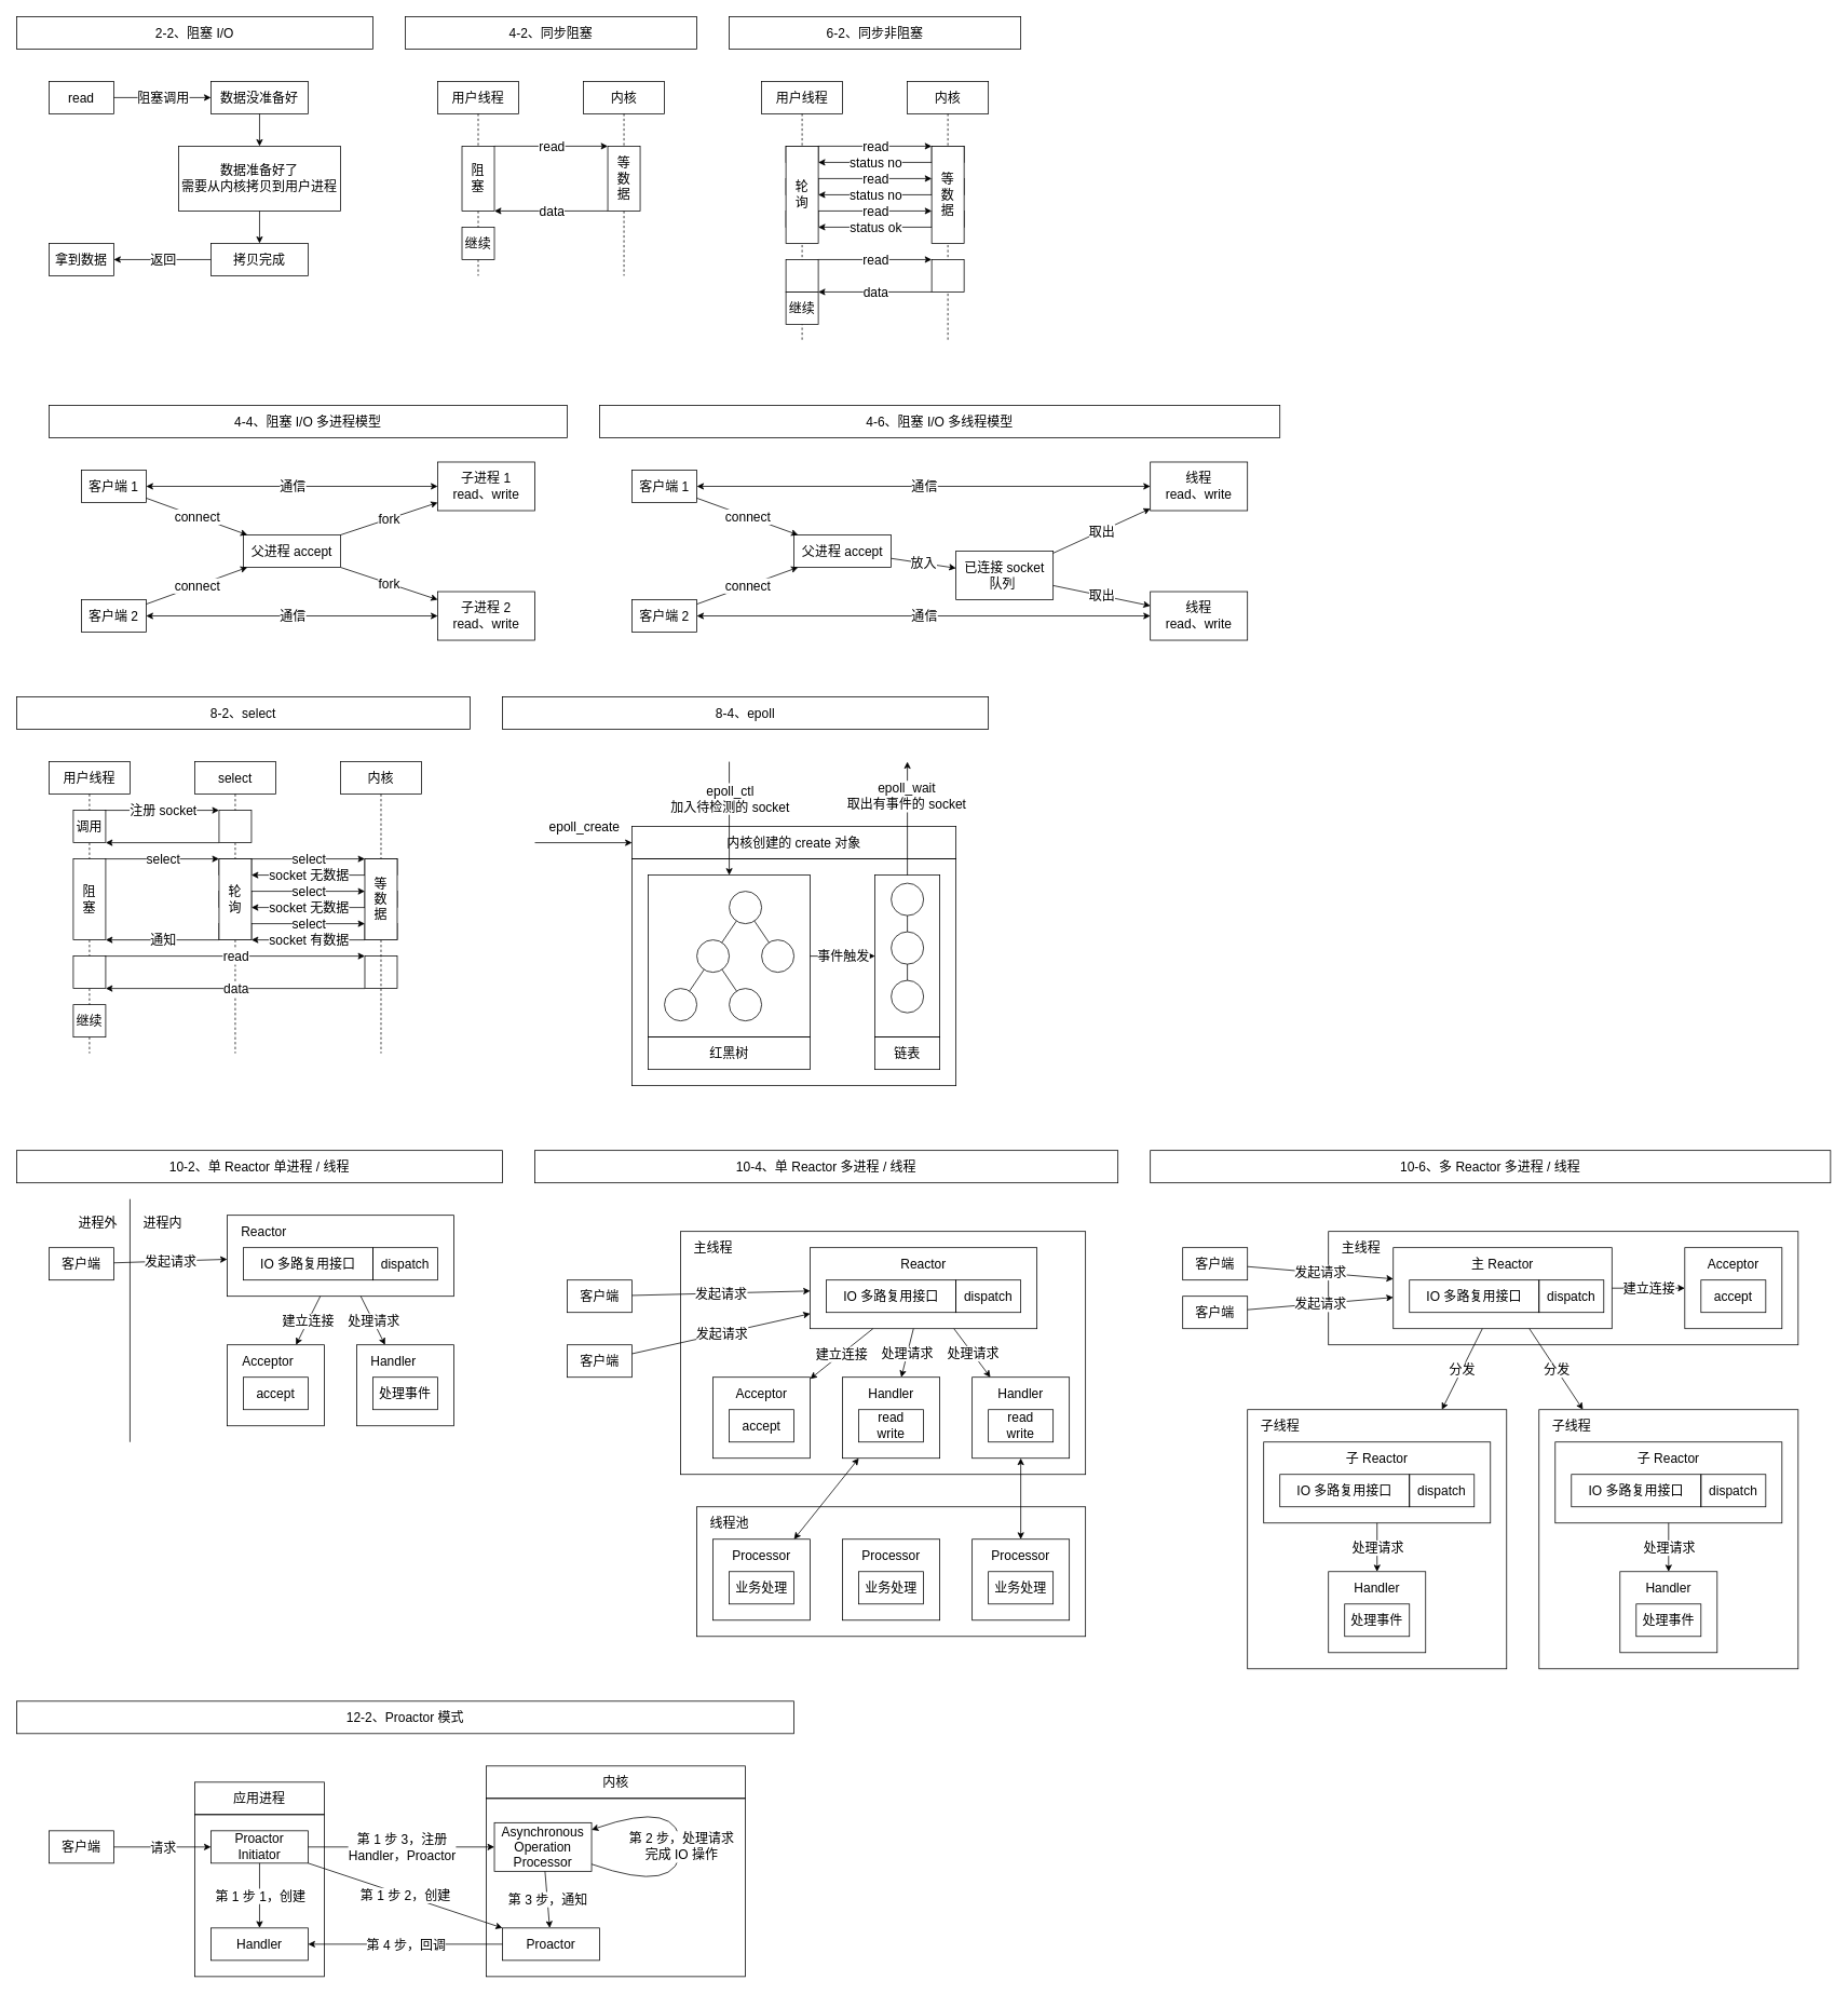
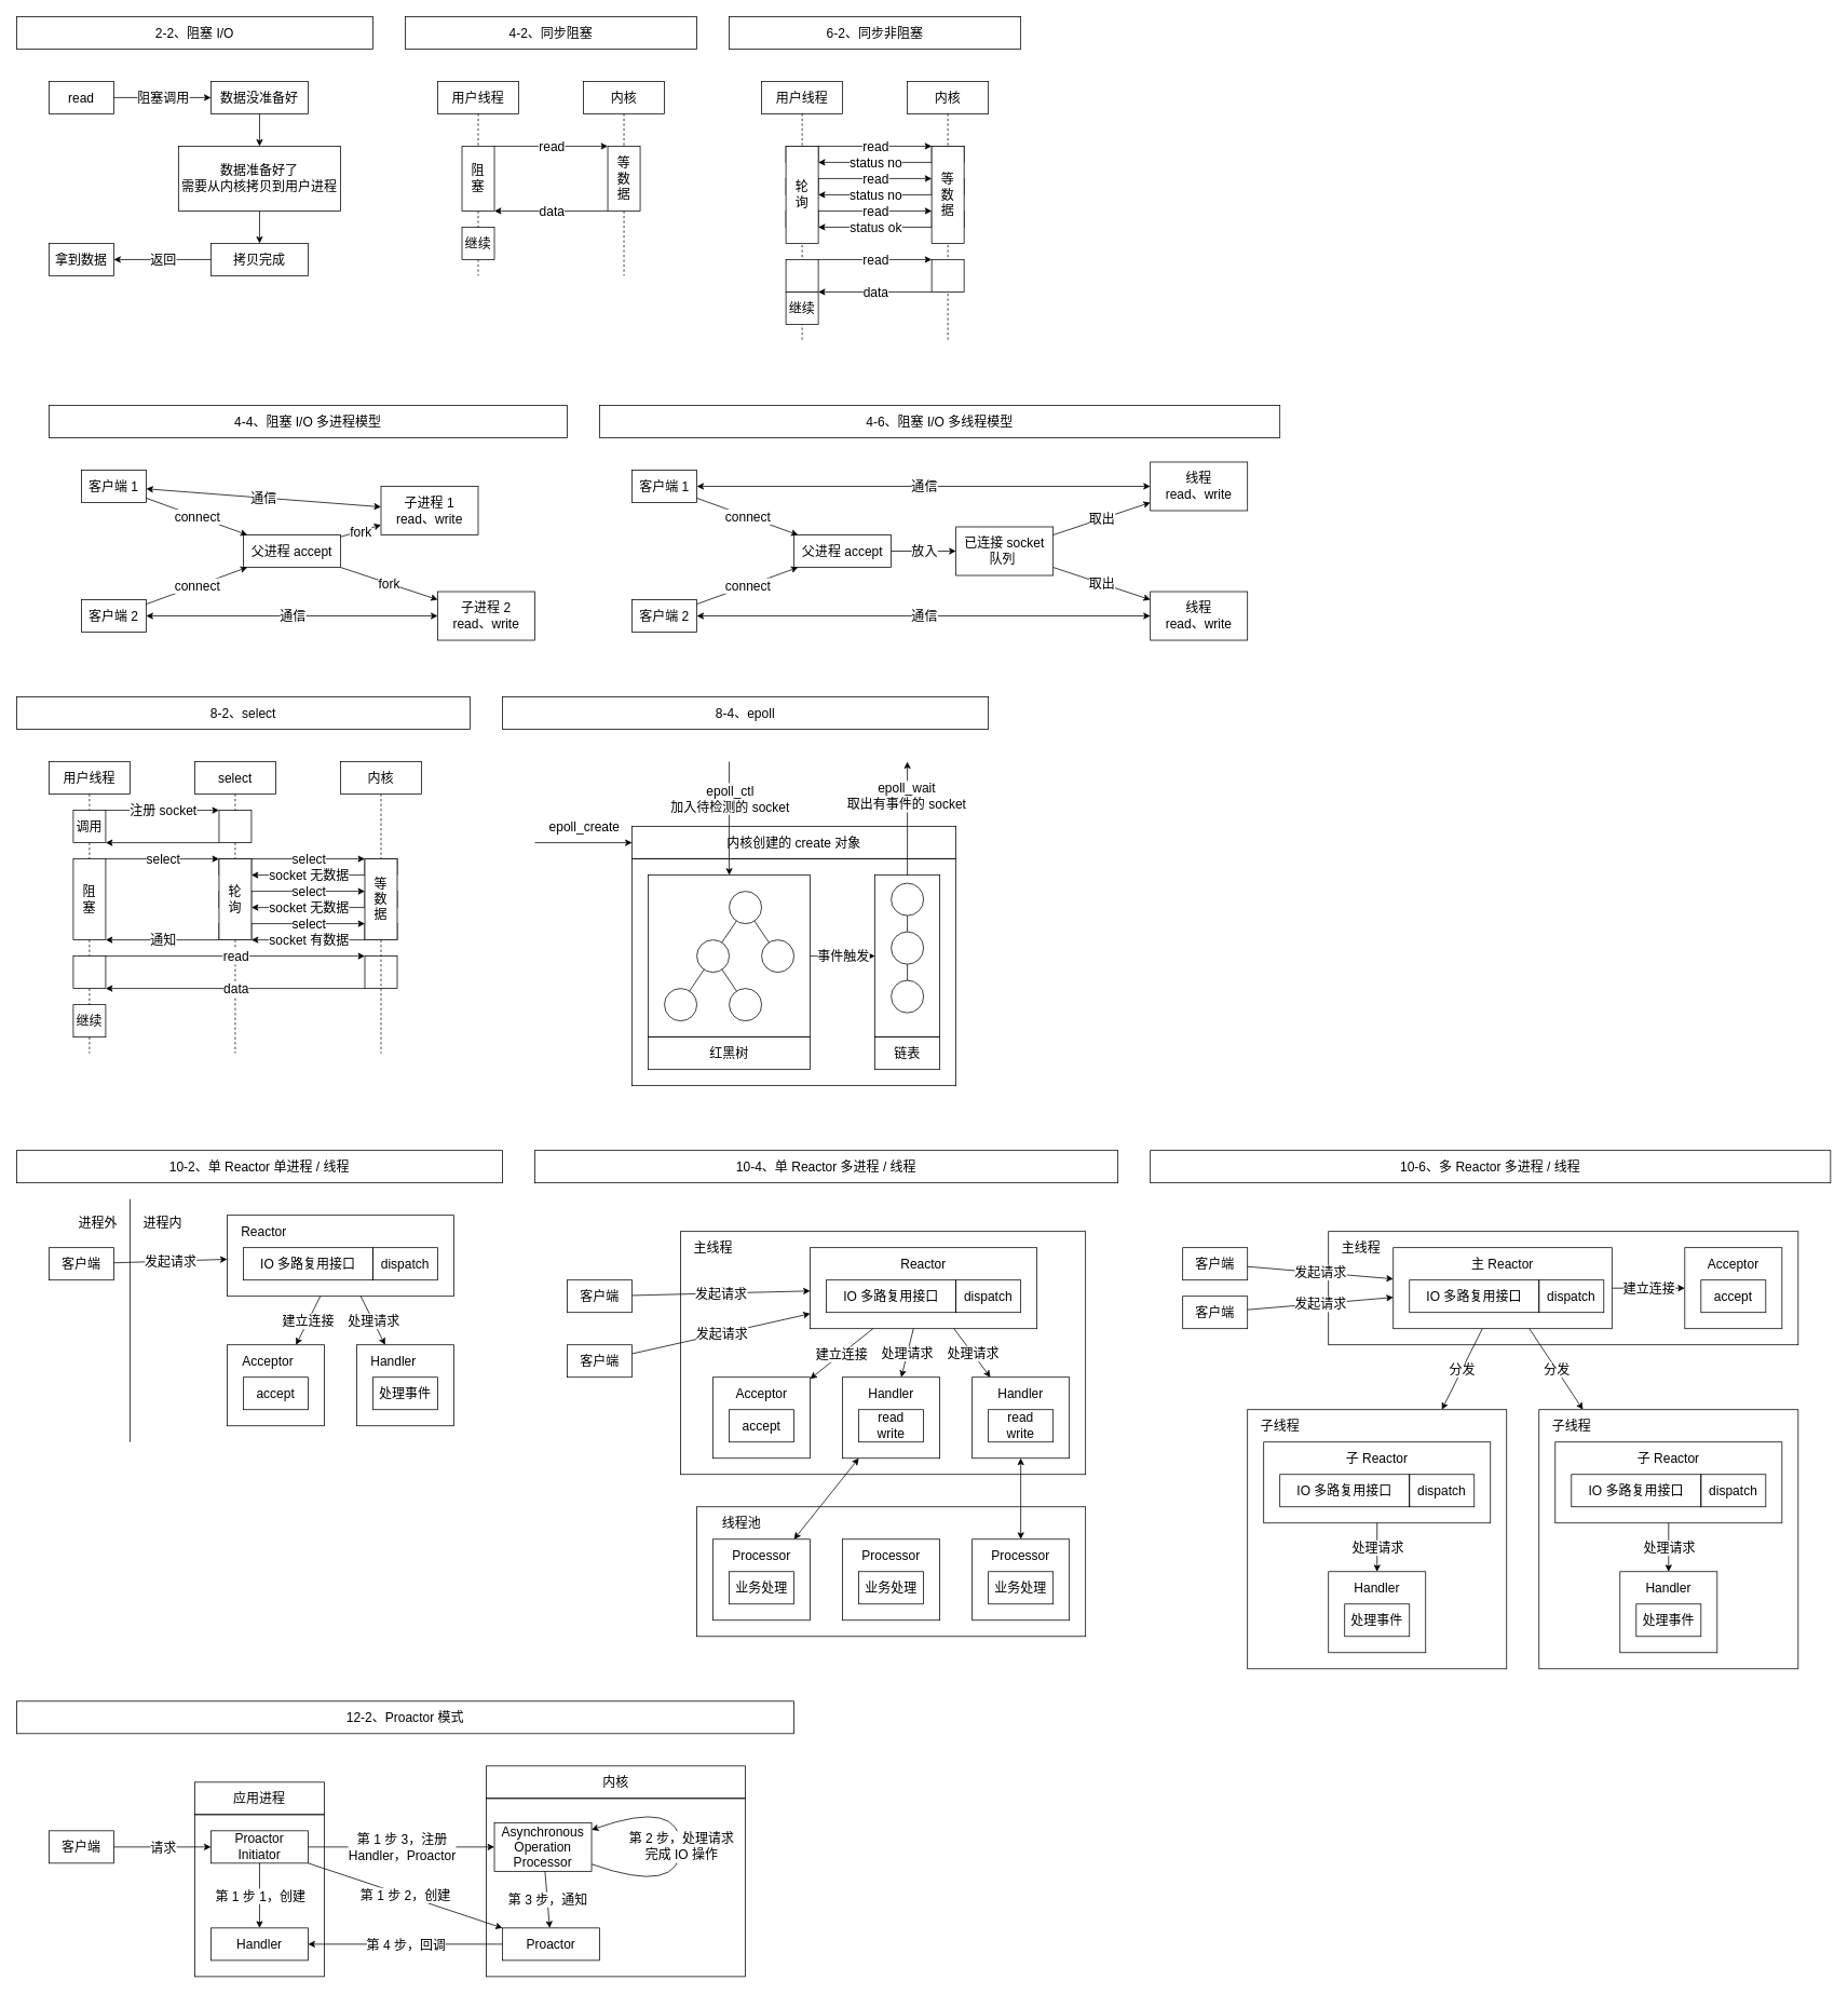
- <mxCell id="29" value="子进程 1&lt;br style=&quot;font-size: 16px;&quot;&gt;read、write" style="rounded=0;whiteSpace=wrap;html=1;fontSize=16;strokeColor=default;fillColor=none;" parent="1" vertex="1"><mxGeometry x="540" y="570" width="120" height="60" as="geometry" /></mxCell>
+ <mxCell id="29" value="子进程 1&lt;br style=&quot;font-size: 16px;&quot;&gt;read、write" style="rounded=0;whiteSpace=wrap;html=1;fontSize=16;strokeColor=default;fillColor=none;" parent="1" vertex="1"><mxGeometry x="470" y="600" width="120" height="60" as="geometry" /></mxCell>
- <mxCell id="91" value="已连接 socket&lt;br style=&quot;font-size: 16px;&quot;&gt;队列&amp;nbsp;" style="rounded=0;whiteSpace=wrap;html=1;fontSize=16;strokeColor=default;fillColor=none;" parent="1" vertex="1"><mxGeometry x="1180" y="680" width="120" height="60" as="geometry" /></mxCell>
+ <mxCell id="91" value="已连接 socket&lt;br style=&quot;font-size: 16px;&quot;&gt;队列&amp;nbsp;" style="rounded=0;whiteSpace=wrap;html=1;fontSize=16;strokeColor=default;fillColor=none;" parent="1" vertex="1"><mxGeometry x="1180" y="650" width="120" height="60" as="geometry" /></mxCell>
- <mxCell id="213" value="&lt;span style=&quot;font-size: 16px;&quot;&gt;线程池&lt;/span&gt;" style="text;html=1;align=center;verticalAlign=middle;resizable=0;points=[];autosize=1;strokeColor=none;fillColor=none;fontSize=16;container=0;" parent="1" vertex="1"><mxGeometry x="870" y="1870" width="60" height="20" as="geometry" /></mxCell>
+ <mxCell id="213" value="&lt;span style=&quot;font-size: 16px;&quot;&gt;线程池&lt;/span&gt;" style="text;html=1;align=center;verticalAlign=middle;resizable=0;points=[];autosize=1;strokeColor=none;fillColor=none;fontSize=16;container=0;" parent="1" vertex="1"><mxGeometry x="885" y="1870" width="60" height="20" as="geometry" /></mxCell>
